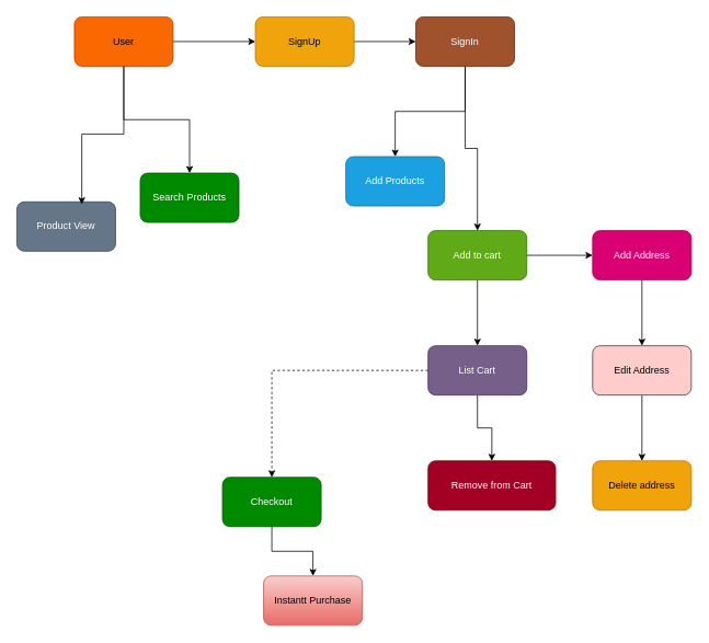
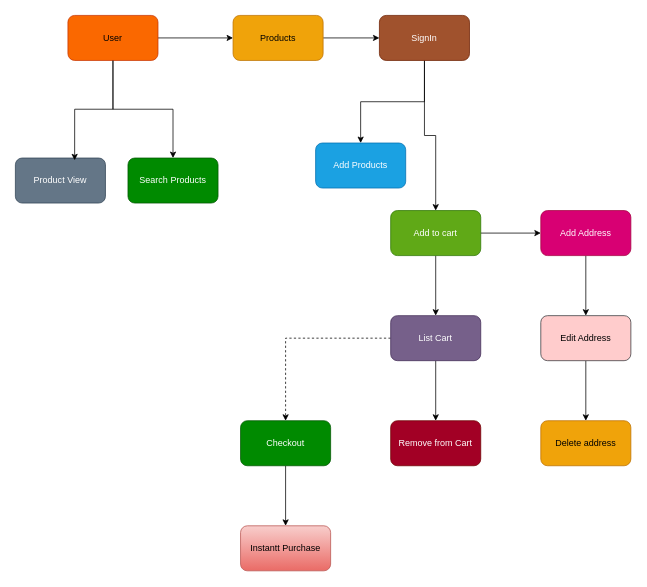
- <mxCell id="6" value="SignUp" style="rounded=1;whiteSpace=wrap;html=1;fillColor=#f0a30a;fontColor=#000000;strokeColor=#BD7000;" vertex="1" parent="1"><mxGeometry x="310" y="20" width="120" height="60" as="geometry" /></mxCell>
+ <mxCell id="6" value="Products" style="rounded=1;whiteSpace=wrap;html=1;fillColor=#f0a30a;fontColor=#000000;strokeColor=#BD7000;" vertex="1" parent="1"><mxGeometry x="310" y="20" width="120" height="60" as="geometry" /></mxCell>
- <mxCell id="10" value="Product View" style="whiteSpace=wrap;html=1;fillColor=#647687;strokeColor=#314354;fontColor=#ffffff;rounded=1;" vertex="1" parent="1"><mxGeometry x="20" y="245" width="120" height="60" as="geometry" /></mxCell>
+ <mxCell id="10" value="Product View" style="whiteSpace=wrap;html=1;fillColor=#647687;strokeColor=#314354;fontColor=#ffffff;rounded=1;" vertex="1" parent="1"><mxGeometry x="20" y="210" width="120" height="60" as="geometry" /></mxCell>
- <mxCell id="22" value="Remove from Cart" style="whiteSpace=wrap;html=1;fillColor=#a20025;strokeColor=#6F0000;fontColor=#ffffff;rounded=1;" vertex="1" parent="1"><mxGeometry x="520" y="560" width="155" height="60" as="geometry" /></mxCell>
+ <mxCell id="22" value="Remove from Cart" style="whiteSpace=wrap;html=1;fillColor=#a20025;strokeColor=#6F0000;fontColor=#ffffff;rounded=1;" vertex="1" parent="1"><mxGeometry x="520" y="560" width="120" height="60" as="geometry" /></mxCell>
- <mxCell id="26" value="Checkout" style="whiteSpace=wrap;html=1;fillColor=#008a00;strokeColor=#005700;fontColor=#ffffff;rounded=1;" vertex="1" parent="1"><mxGeometry x="270" y="580" width="120" height="60" as="geometry" /></mxCell>
+ <mxCell id="26" value="Checkout" style="whiteSpace=wrap;html=1;fillColor=#008a00;strokeColor=#005700;fontColor=#ffffff;rounded=1;" vertex="1" parent="1"><mxGeometry x="320" y="560" width="120" height="60" as="geometry" /></mxCell>
